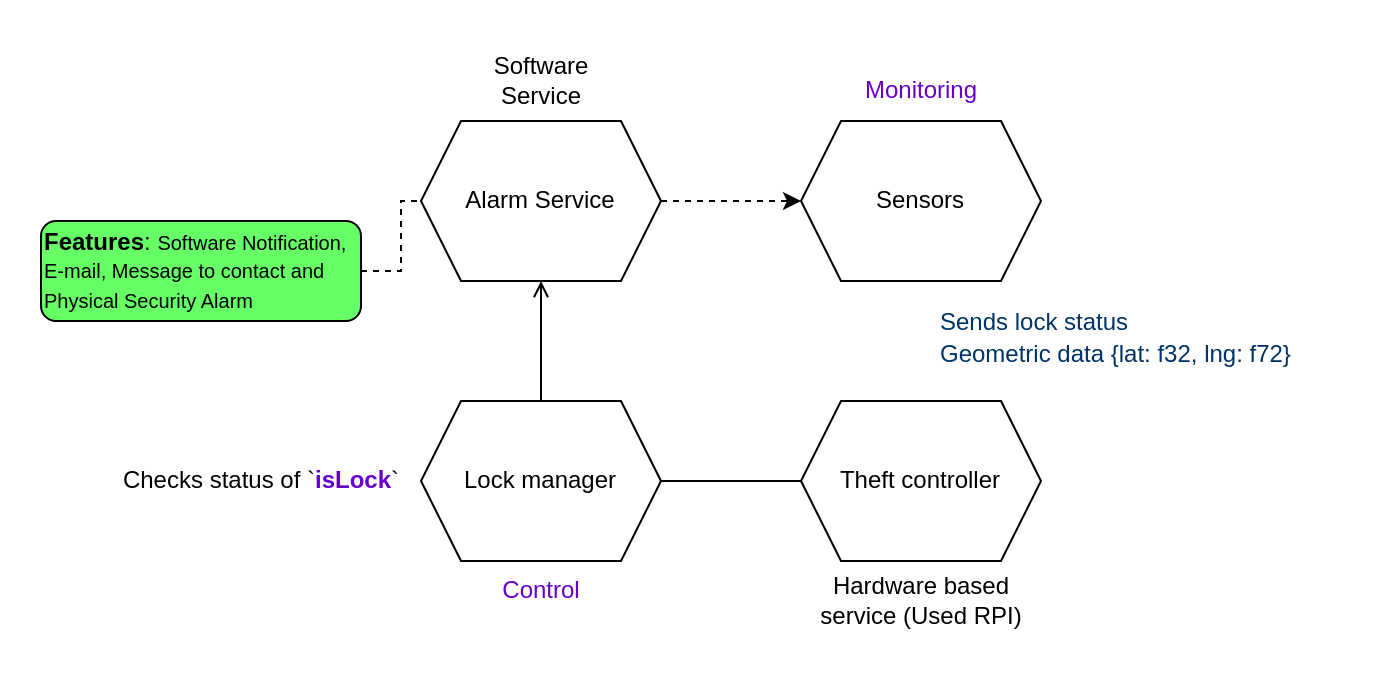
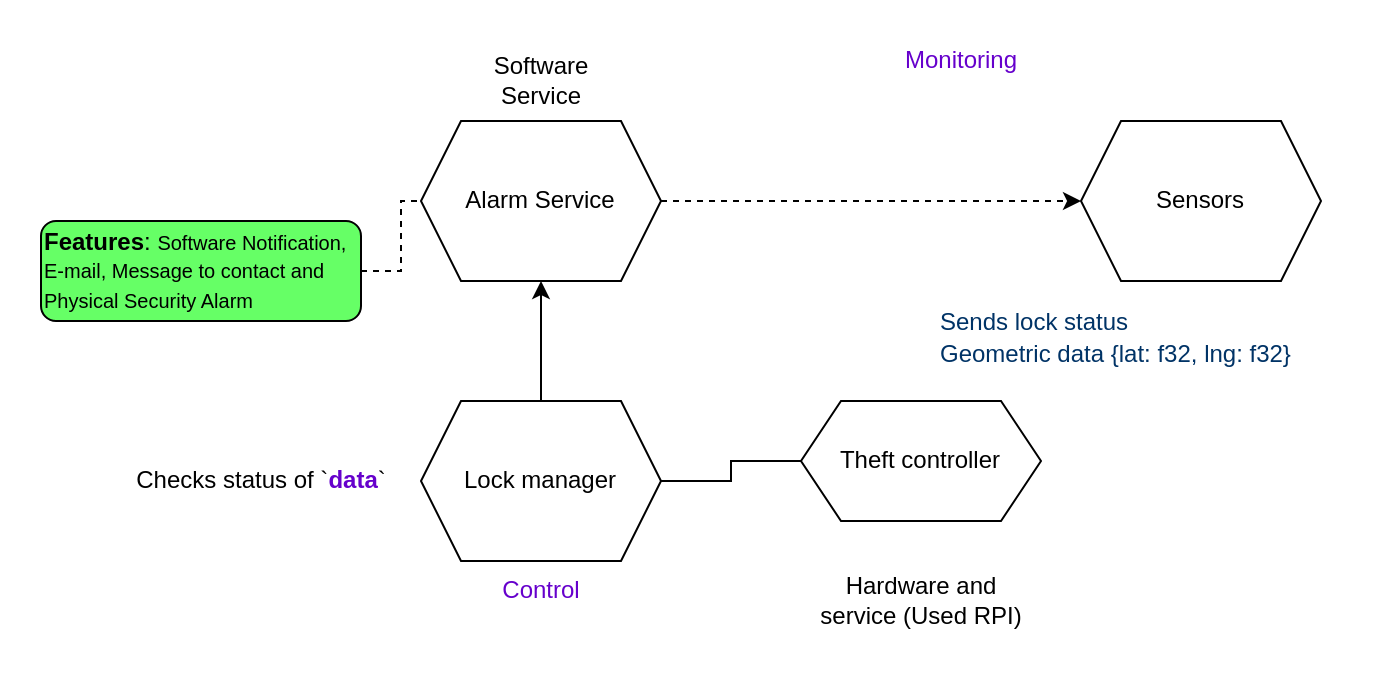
- <mxCell id="11" value="Monitoring" style="text;html=1;align=center;verticalAlign=middle;resizable=0;points=[];autosize=1;strokeColor=none;fillColor=none;fontColor=#6600CC;" vertex="1" parent="1"><mxGeometry x="420" y="30" width="80" height="30" as="geometry" /></mxCell>
+ <mxCell id="11" value="Monitoring" style="text;html=1;align=center;verticalAlign=middle;resizable=0;points=[];autosize=1;strokeColor=none;fillColor=none;fontColor=#6600CC;" vertex="1" parent="1"><mxGeometry x="440" y="15" width="80" height="30" as="geometry" /></mxCell>
- <mxCell id="2" value="Sensors" style="shape=hexagon;perimeter=hexagonPerimeter2;whiteSpace=wrap;html=1;fixedSize=1;" vertex="1" parent="1"><mxGeometry x="400" y="60" width="120" height="80" as="geometry" /></mxCell>
+ <mxCell id="2" value="Sensors" style="shape=hexagon;perimeter=hexagonPerimeter2;whiteSpace=wrap;html=1;fixedSize=1;" vertex="1" parent="1"><mxGeometry x="540" y="60" width="120" height="80" as="geometry" /></mxCell>
- <mxCell id="5" value="" style="edgeStyle=orthogonalEdgeStyle;rounded=0;orthogonalLoop=1;jettySize=auto;html=1;endArrow=open;" edge="1" parent="1" source="6" target="8"><mxGeometry relative="1" as="geometry" /></mxCell>
+ <mxCell id="5" value="" style="edgeStyle=orthogonalEdgeStyle;rounded=0;orthogonalLoop=1;jettySize=auto;html=1;" edge="1" parent="1" source="6" target="8"><mxGeometry relative="1" as="geometry" /></mxCell>
- <mxCell id="10" value="Geometric data {lat: f32, lng: f72}" style="text;html=1;align=left;verticalAlign=middle;resizable=0;points=[];autosize=1;strokeColor=none;fillColor=none;fontColor=#003366;" vertex="1" parent="1"><mxGeometry x="468" y="162" width="200" height="30" as="geometry" /></mxCell>
+ <mxCell id="10" value="Geometric data {lat: f32, lng: f32}" style="text;html=1;align=left;verticalAlign=middle;resizable=0;points=[];autosize=1;strokeColor=none;fillColor=none;fontColor=#003366;" vertex="1" parent="1"><mxGeometry x="468" y="162" width="200" height="30" as="geometry" /></mxCell>
- <mxCell id="13" value="Checks status of `&lt;font color=&quot;#6600cc&quot;&gt;&lt;b&gt;isLock&lt;/b&gt;&lt;/font&gt;`" style="text;html=1;align=center;verticalAlign=middle;resizable=0;points=[];autosize=1;strokeColor=none;fillColor=none;" vertex="1" parent="1"><mxGeometry x="50" y="225" width="160" height="30" as="geometry" /></mxCell>
+ <mxCell id="13" value="Checks status of `&lt;font color=&quot;#6600cc&quot;&gt;&lt;b&gt;data&lt;/b&gt;&lt;/font&gt;`" style="text;html=1;align=center;verticalAlign=middle;resizable=0;points=[];autosize=1;strokeColor=none;fillColor=none;" vertex="1" parent="1"><mxGeometry x="50" y="225" width="160" height="30" as="geometry" /></mxCell>
- <mxCell id="4" value="Theft controller" style="shape=hexagon;perimeter=hexagonPerimeter2;whiteSpace=wrap;html=1;fixedSize=1;" vertex="1" parent="1"><mxGeometry x="400" y="200" width="120" height="80" as="geometry" /></mxCell>
+ <mxCell id="4" value="Theft controller" style="shape=hexagon;perimeter=hexagonPerimeter2;whiteSpace=wrap;html=1;fixedSize=1;" vertex="1" parent="1"><mxGeometry x="400" y="200" width="120" height="60" as="geometry" /></mxCell>
- <mxCell id="15" value="Hardware based&lt;div&gt;service (Used RPI)&lt;/div&gt;" style="text;html=1;align=center;verticalAlign=middle;resizable=0;points=[];autosize=1;strokeColor=none;fillColor=none;" vertex="1" parent="1"><mxGeometry x="400" y="280" width="120" height="40" as="geometry" /></mxCell>
+ <mxCell id="15" value="Hardware and&lt;div&gt;service (Used RPI)&lt;/div&gt;" style="text;html=1;align=center;verticalAlign=middle;resizable=0;points=[];autosize=1;strokeColor=none;fillColor=none;" vertex="1" parent="1"><mxGeometry x="400" y="280" width="120" height="40" as="geometry" /></mxCell>
